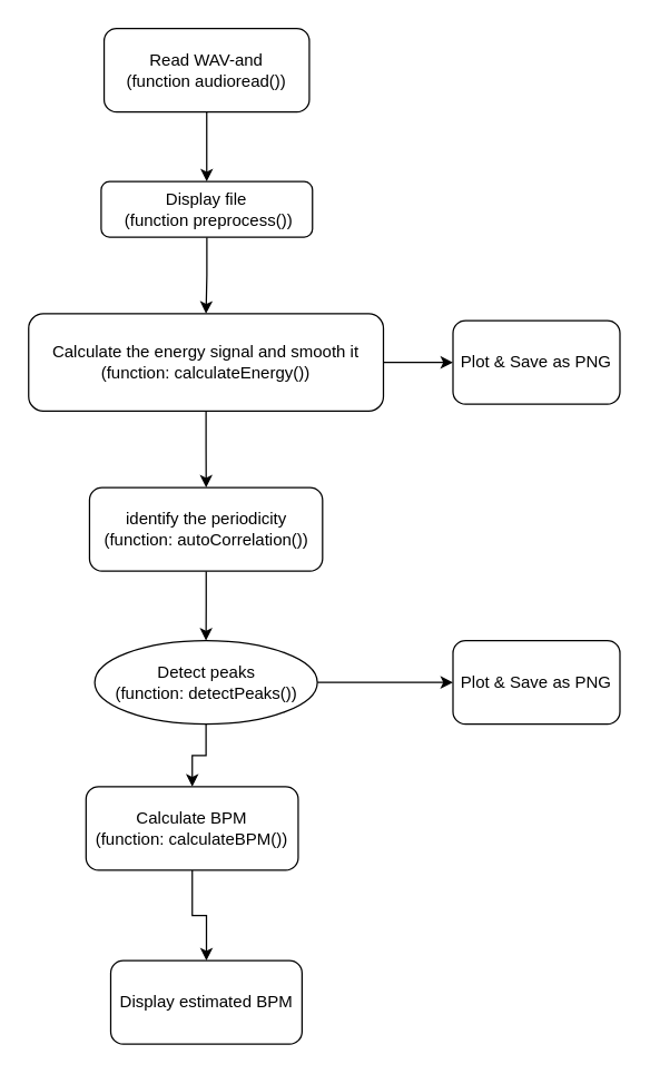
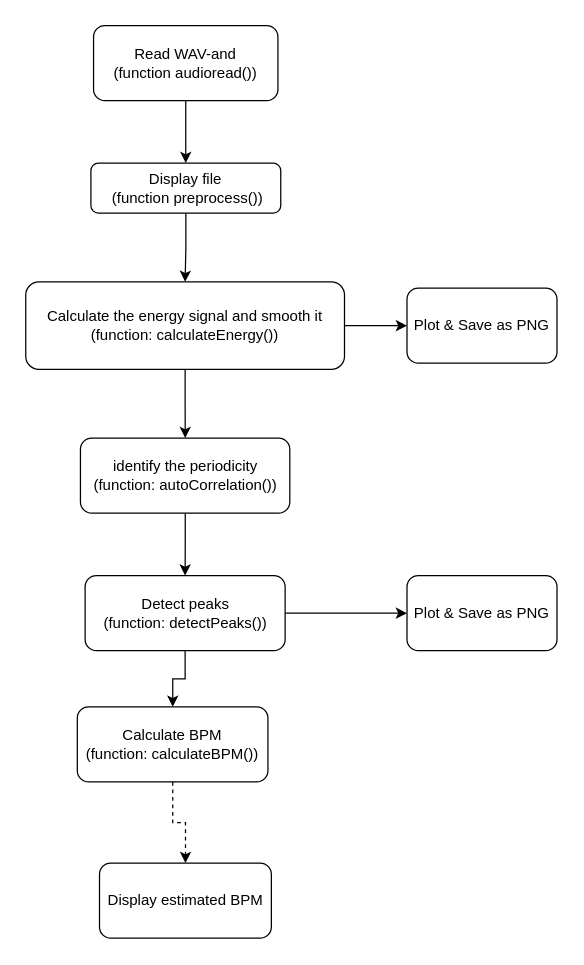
- <mxCell id="6" value="Detect peaks &lt;br&gt;(function: detectPeaks())" style="ellipse;whiteSpace=wrap;html=1;fontSize=12;glass=0;strokeWidth=1;shadow=0;" parent="1" vertex="1"><mxGeometry x="67.5" y="460" width="160" height="60" as="geometry" /></mxCell>
+ <mxCell id="6" value="Detect peaks &lt;br&gt;(function: detectPeaks())" style="rounded=1;whiteSpace=wrap;html=1;fontSize=12;glass=0;strokeWidth=1;shadow=0;" parent="1" vertex="1"><mxGeometry x="67.5" y="460" width="160" height="60" as="geometry" /></mxCell>
- <mxCell id="10" value="" style="edgeStyle=orthogonalEdgeStyle;rounded=0;orthogonalLoop=1;jettySize=auto;html=1;" edge="1" parent="1" source="11" target="14"><mxGeometry relative="1" as="geometry" /></mxCell>
+ <mxCell id="10" value="" style="edgeStyle=orthogonalEdgeStyle;rounded=0;orthogonalLoop=1;jettySize=auto;html=1;dashed=1;" edge="1" parent="1" source="11" target="14"><mxGeometry relative="1" as="geometry" /></mxCell>
